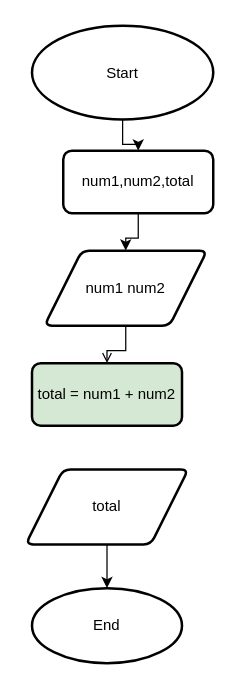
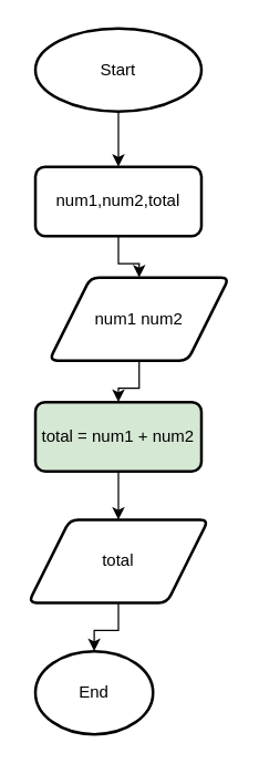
- <mxCell id="3" value="Start" style="strokeWidth=2;html=1;shape=mxgraph.flowchart.start_1;whiteSpace=wrap;" vertex="1" parent="1"><mxGeometry x="25" y="20" width="145" height="75" as="geometry" /></mxCell>
+ <mxCell id="3" value="Start" style="strokeWidth=2;html=1;shape=mxgraph.flowchart.start_1;whiteSpace=wrap;" vertex="1" parent="1"><mxGeometry x="25" y="20" width="120" height="60" as="geometry" /></mxCell>
- <mxCell id="7" value="num1,num2,total" style="rounded=1;whiteSpace=wrap;html=1;absoluteArcSize=1;arcSize=14;strokeWidth=2;" vertex="1" parent="1"><mxGeometry x="50" y="120" width="120" height="50" as="geometry" /></mxCell>
+ <mxCell id="7" value="num1,num2,total" style="rounded=1;whiteSpace=wrap;html=1;absoluteArcSize=1;arcSize=14;strokeWidth=2;" vertex="1" parent="1"><mxGeometry x="25" y="120" width="120" height="50" as="geometry" /></mxCell>
- <mxCell id="4" style="edgeStyle=orthogonalEdgeStyle;rounded=0;orthogonalLoop=1;jettySize=auto;html=1;endArrow=open;" edge="1" parent="1" source="5" target="9"><mxGeometry relative="1" as="geometry" /></mxCell>
+ <mxCell id="4" style="edgeStyle=orthogonalEdgeStyle;rounded=0;orthogonalLoop=1;jettySize=auto;html=1;" edge="1" parent="1" source="5" target="9"><mxGeometry relative="1" as="geometry" /></mxCell>
+ <mxCell id="8" style="edgeStyle=orthogonalEdgeStyle;rounded=0;orthogonalLoop=1;jettySize=auto;html=1;exitX=0.5;exitY=1;exitDx=0;exitDy=0;entryX=0.5;entryY=0;entryDx=0;entryDy=0;" edge="1" parent="1" source="9" target="11"><mxGeometry relative="1" as="geometry" /></mxCell>
- <mxCell id="10" value="End" style="strokeWidth=2;html=1;shape=mxgraph.flowchart.start_1;whiteSpace=wrap;" vertex="1" parent="1"><mxGeometry x="25" y="470" width="120" height="60" as="geometry" /></mxCell>
+ <mxCell id="10" value="End" style="strokeWidth=2;html=1;shape=mxgraph.flowchart.start_1;whiteSpace=wrap;" vertex="1" parent="1"><mxGeometry x="25" y="470" width="85" height="60" as="geometry" /></mxCell>
